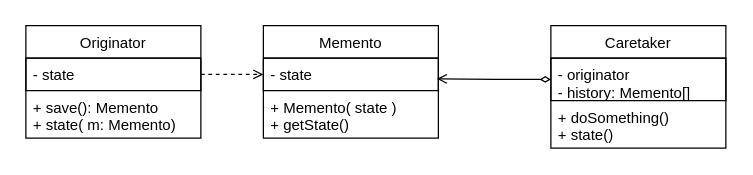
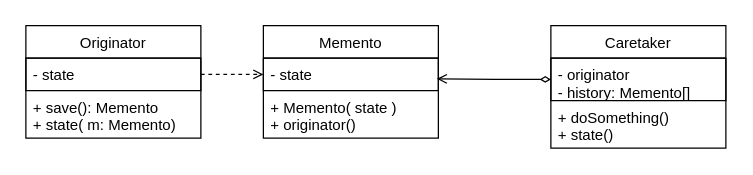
- <mxCell id="7" value="+ Memento( state )&#10;+ getState()" style="text;strokeColor=none;fillColor=none;align=left;verticalAlign=top;spacingLeft=4;spacingRight=4;overflow=hidden;rotatable=0;points=[[0,0.5],[1,0.5]];portConstraint=eastwest;" vertex="1" parent="5"><mxGeometry y="52" width="140" height="38" as="geometry" /></mxCell>
+ <mxCell id="7" value="+ Memento( state )&#10;+ originator()" style="text;strokeColor=none;fillColor=none;align=left;verticalAlign=top;spacingLeft=4;spacingRight=4;overflow=hidden;rotatable=0;points=[[0,0.5],[1,0.5]];portConstraint=eastwest;" vertex="1" parent="5"><mxGeometry y="52" width="140" height="38" as="geometry" /></mxCell>
